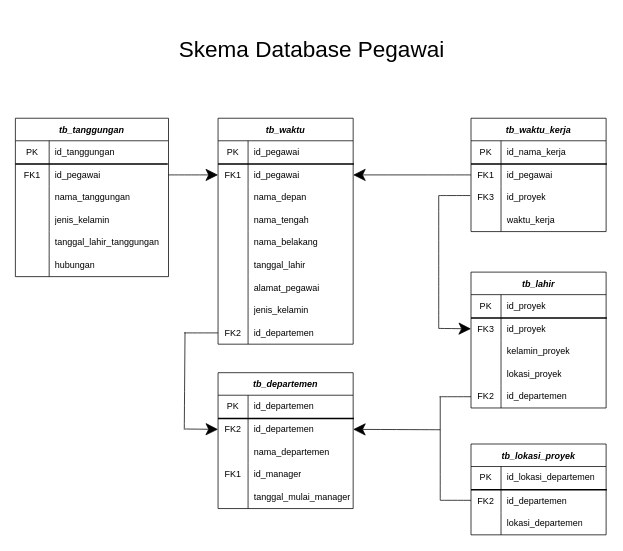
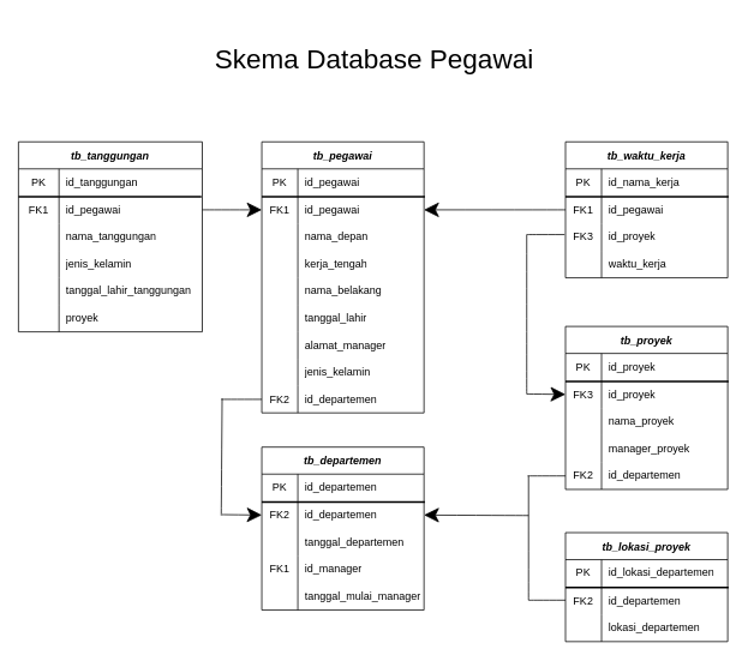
- <mxCell id="2" value="tb_waktu" style="shape=table;startSize=30;container=2;collapsible=0;childLayout=tableLayout;fixedRows=1;rowLines=0;fontStyle=3;hachureGap=4;" vertex="1" parent="1"><mxGeometry x="290" y="157" width="180" height="301" as="geometry" /></mxCell>
+ <mxCell id="2" value="tb_pegawai" style="shape=table;startSize=30;container=2;collapsible=0;childLayout=tableLayout;fixedRows=1;rowLines=0;fontStyle=3;hachureGap=4;" vertex="1" parent="1"><mxGeometry x="290" y="157" width="180" height="301" as="geometry" /></mxCell>
- <mxCell id="14" value="nama_tengah" style="shape=partialRectangle;html=1;whiteSpace=wrap;connectable=0;fillColor=none;top=0;left=0;bottom=0;right=0;align=left;spacingLeft=6;overflow=hidden;hachureGap=4;" vertex="1" parent="12"><mxGeometry x="40" width="140" height="30" as="geometry"><mxRectangle width="140" height="30" as="alternateBounds" /></mxGeometry></mxCell>
+ <mxCell id="14" value="kerja_tengah" style="shape=partialRectangle;html=1;whiteSpace=wrap;connectable=0;fillColor=none;top=0;left=0;bottom=0;right=0;align=left;spacingLeft=6;overflow=hidden;hachureGap=4;" vertex="1" parent="12"><mxGeometry x="40" width="140" height="30" as="geometry"><mxRectangle width="140" height="30" as="alternateBounds" /></mxGeometry></mxCell>
- <mxCell id="108" value="hubungan" style="shape=partialRectangle;html=1;whiteSpace=wrap;connectable=0;fillColor=none;top=0;left=0;bottom=0;right=0;align=left;spacingLeft=6;overflow=hidden;hachureGap=4;" vertex="1" parent="106"><mxGeometry x="45" width="159" height="30" as="geometry"><mxRectangle width="159" height="30" as="alternateBounds" /></mxGeometry></mxCell>
+ <mxCell id="108" value="proyek" style="shape=partialRectangle;html=1;whiteSpace=wrap;connectable=0;fillColor=none;top=0;left=0;bottom=0;right=0;align=left;spacingLeft=6;overflow=hidden;hachureGap=4;" vertex="1" parent="106"><mxGeometry x="45" width="159" height="30" as="geometry"><mxRectangle width="159" height="30" as="alternateBounds" /></mxGeometry></mxCell>
- <mxCell id="48" value="tb_lahir" style="shape=table;startSize=30;container=2;collapsible=0;childLayout=tableLayout;fixedRows=1;rowLines=0;fontStyle=3;hachureGap=4;" vertex="1" parent="1"><mxGeometry x="627" y="362" width="180" height="181" as="geometry" /></mxCell>
+ <mxCell id="48" value="tb_proyek" style="shape=table;startSize=30;container=2;collapsible=0;childLayout=tableLayout;fixedRows=1;rowLines=0;fontStyle=3;hachureGap=4;" vertex="1" parent="1"><mxGeometry x="627" y="362" width="180" height="181" as="geometry" /></mxCell>
- <mxCell id="23" value="alamat_pegawai" style="shape=partialRectangle;html=1;whiteSpace=wrap;connectable=0;fillColor=none;top=0;left=0;bottom=0;right=0;align=left;spacingLeft=6;overflow=hidden;hachureGap=4;" vertex="1" parent="21"><mxGeometry x="40" width="140" height="30" as="geometry"><mxRectangle width="140" height="30" as="alternateBounds" /></mxGeometry></mxCell>
+ <mxCell id="23" value="alamat_manager" style="shape=partialRectangle;html=1;whiteSpace=wrap;connectable=0;fillColor=none;top=0;left=0;bottom=0;right=0;align=left;spacingLeft=6;overflow=hidden;hachureGap=4;" vertex="1" parent="21"><mxGeometry x="40" width="140" height="30" as="geometry"><mxRectangle width="140" height="30" as="alternateBounds" /></mxGeometry></mxCell>
- <mxCell id="57" value="kelamin_proyek" style="shape=partialRectangle;html=1;whiteSpace=wrap;connectable=0;fillColor=none;top=0;left=0;bottom=0;right=0;align=left;spacingLeft=6;overflow=hidden;hachureGap=4;" vertex="1" parent="55"><mxGeometry x="40" width="140" height="30" as="geometry"><mxRectangle width="140" height="30" as="alternateBounds" /></mxGeometry></mxCell>
+ <mxCell id="57" value="nama_proyek" style="shape=partialRectangle;html=1;whiteSpace=wrap;connectable=0;fillColor=none;top=0;left=0;bottom=0;right=0;align=left;spacingLeft=6;overflow=hidden;hachureGap=4;" vertex="1" parent="55"><mxGeometry x="40" width="140" height="30" as="geometry"><mxRectangle width="140" height="30" as="alternateBounds" /></mxGeometry></mxCell>
- <mxCell id="60" value="lokasi_proyek" style="shape=partialRectangle;html=1;whiteSpace=wrap;connectable=0;fillColor=none;top=0;left=0;bottom=0;right=0;align=left;spacingLeft=6;overflow=hidden;hachureGap=4;" vertex="1" parent="58"><mxGeometry x="40" width="140" height="30" as="geometry"><mxRectangle width="140" height="30" as="alternateBounds" /></mxGeometry></mxCell>
+ <mxCell id="60" value="manager_proyek" style="shape=partialRectangle;html=1;whiteSpace=wrap;connectable=0;fillColor=none;top=0;left=0;bottom=0;right=0;align=left;spacingLeft=6;overflow=hidden;hachureGap=4;" vertex="1" parent="58"><mxGeometry x="40" width="140" height="30" as="geometry"><mxRectangle width="140" height="30" as="alternateBounds" /></mxGeometry></mxCell>
- <mxCell id="40" value="nama_departemen" style="shape=partialRectangle;html=1;whiteSpace=wrap;connectable=0;fillColor=none;top=0;left=0;bottom=0;right=0;align=left;spacingLeft=6;overflow=hidden;hachureGap=4;" vertex="1" parent="38"><mxGeometry x="40" width="140" height="30" as="geometry"><mxRectangle width="140" height="30" as="alternateBounds" /></mxGeometry></mxCell>
+ <mxCell id="40" value="tanggal_departemen" style="shape=partialRectangle;html=1;whiteSpace=wrap;connectable=0;fillColor=none;top=0;left=0;bottom=0;right=0;align=left;spacingLeft=6;overflow=hidden;hachureGap=4;" vertex="1" parent="38"><mxGeometry x="40" width="140" height="30" as="geometry"><mxRectangle width="140" height="30" as="alternateBounds" /></mxGeometry></mxCell>
